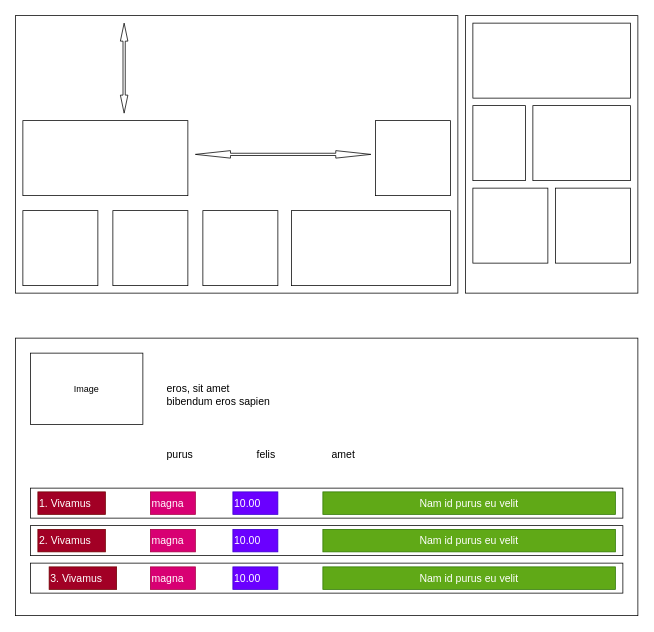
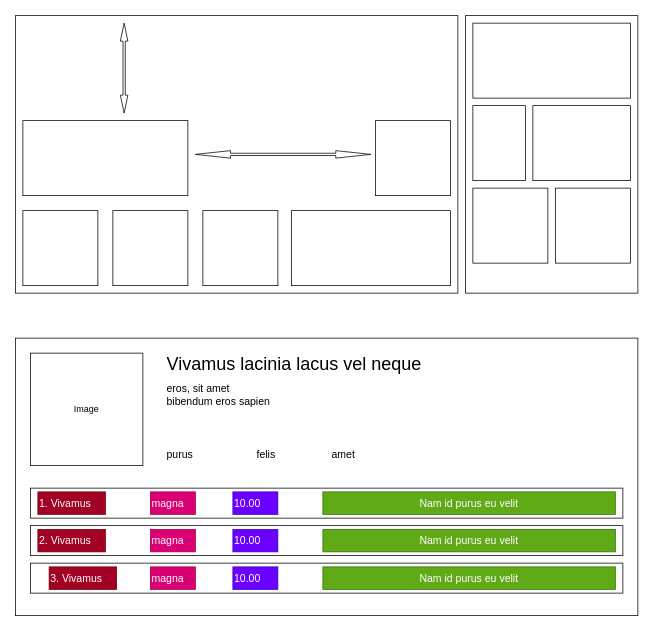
+ <mxCell id="20" value="&lt;font style=&quot;font-size: 24px;&quot;&gt;Vivamus lacinia lacus vel neque&lt;/font&gt;" style="text;strokeColor=none;align=left;fillColor=none;html=1;verticalAlign=middle;whiteSpace=wrap;rounded=0;" vertex="1" parent="1"><mxGeometry x="220" y="470" width="370" height="30" as="geometry" /></mxCell>
- <mxCell id="19" value="Image" style="rounded=0;whiteSpace=wrap;html=1;" vertex="1" parent="1"><mxGeometry x="40" y="470" width="150" height="95" as="geometry" /></mxCell>
+ <mxCell id="19" value="Image" style="rounded=0;whiteSpace=wrap;html=1;" vertex="1" parent="1"><mxGeometry x="40" y="470" width="150" height="150" as="geometry" /></mxCell>
